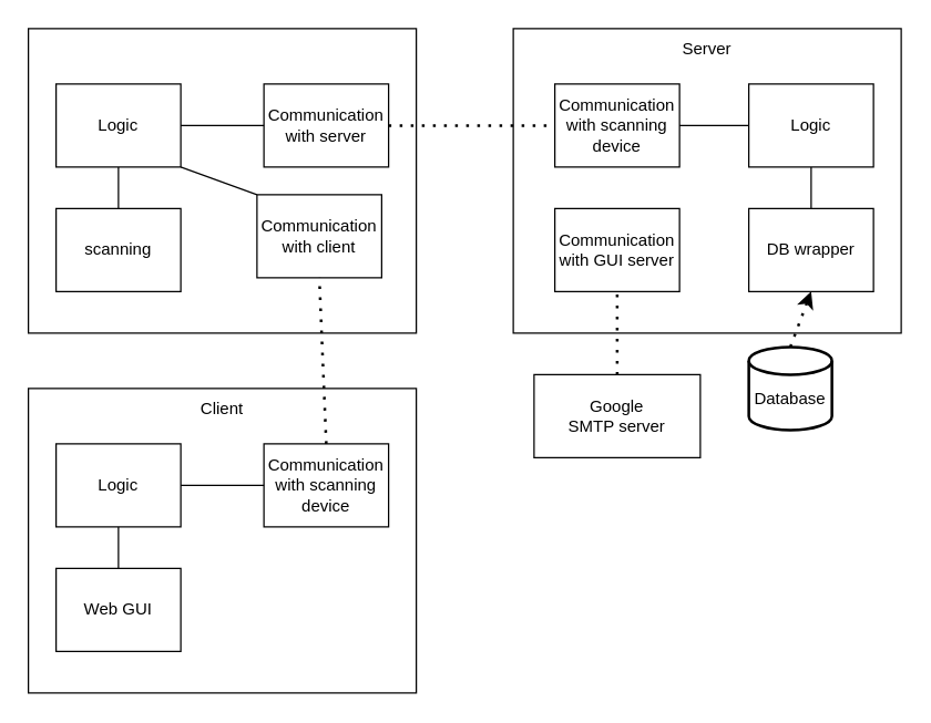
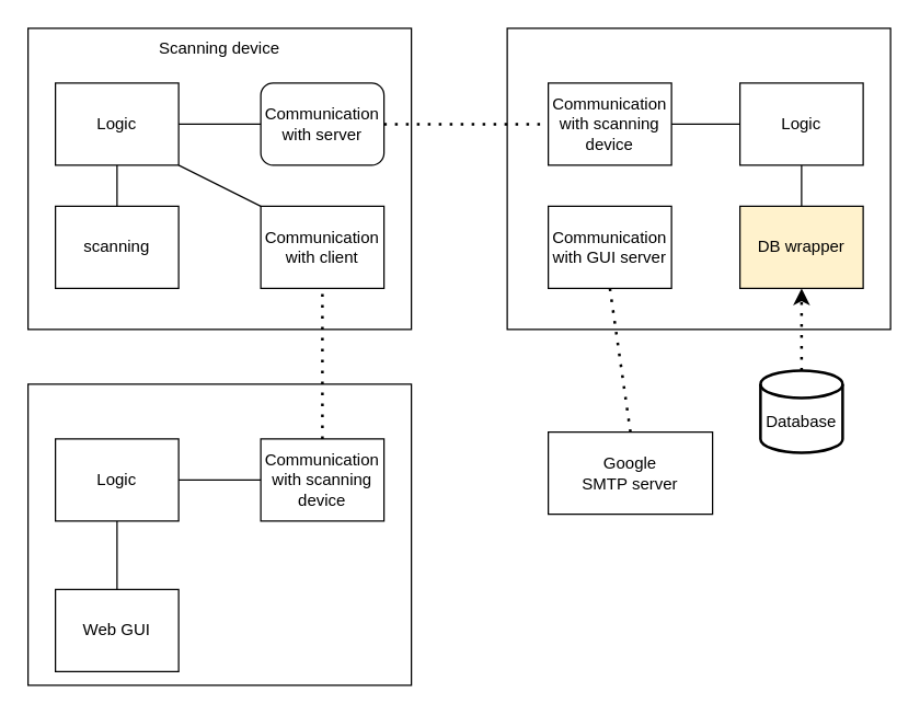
+ <mxCell id="3" value="Scanning device" style="text;html=1;strokeColor=none;fillColor=none;align=center;verticalAlign=middle;whiteSpace=wrap;rounded=0;" vertex="1" parent="1"><mxGeometry x="105" y="20" width="110" height="30" as="geometry" /></mxCell>
- <mxCell id="12" value="Server" style="text;html=1;strokeColor=none;fillColor=none;align=center;verticalAlign=middle;whiteSpace=wrap;rounded=0;" vertex="1" parent="1"><mxGeometry x="480" y="20" width="60" height="30" as="geometry" /></mxCell>
- <mxCell id="5" value="Communication with server" style="rounded=0;whiteSpace=wrap;html=1;" vertex="1" parent="1"><mxGeometry x="190" y="60" width="90" height="60" as="geometry" /></mxCell>
+ <mxCell id="5" value="Communication with server" style="whiteSpace=wrap;html=1;rounded=1;" vertex="1" parent="1"><mxGeometry x="190" y="60" width="90" height="60" as="geometry" /></mxCell>
- <mxCell id="7" value="Communication with client" style="rounded=0;whiteSpace=wrap;html=1;" vertex="1" parent="1"><mxGeometry x="185" y="140" width="90" height="60" as="geometry" /></mxCell>
+ <mxCell id="7" value="Communication with client" style="rounded=0;whiteSpace=wrap;html=1;" vertex="1" parent="1"><mxGeometry x="190" y="150" width="90" height="60" as="geometry" /></mxCell>
- <mxCell id="14" value="DB wrapper" style="rounded=0;whiteSpace=wrap;html=1;" vertex="1" parent="1"><mxGeometry x="540" y="150" width="90" height="60" as="geometry" /></mxCell>
+ <mxCell id="14" value="DB wrapper" style="rounded=0;whiteSpace=wrap;html=1;fillColor=#fff2cc;" vertex="1" parent="1"><mxGeometry x="540" y="150" width="90" height="60" as="geometry" /></mxCell>
- <mxCell id="21" value="&lt;br&gt;Database" style="strokeWidth=2;html=1;shape=mxgraph.flowchart.database;whiteSpace=wrap;" vertex="1" parent="1"><mxGeometry x="540" y="250" width="60" height="60" as="geometry" /></mxCell>
+ <mxCell id="21" value="&lt;br&gt;Database" style="strokeWidth=2;html=1;shape=mxgraph.flowchart.database;whiteSpace=wrap;" vertex="1" parent="1"><mxGeometry x="555" y="270" width="60" height="60" as="geometry" /></mxCell>
- <mxCell id="25" value="Client" style="text;html=1;strokeColor=none;fillColor=none;align=center;verticalAlign=middle;whiteSpace=wrap;rounded=0;" vertex="1" parent="1"><mxGeometry x="130" y="280" width="60" height="30" as="geometry" /></mxCell>
- <mxCell id="20" value="Google&lt;br&gt;SMTP server" style="rounded=0;whiteSpace=wrap;html=1;" vertex="1" parent="1"><mxGeometry x="385" y="270" width="120" height="60" as="geometry" /></mxCell>
+ <mxCell id="20" value="Google&lt;br&gt;SMTP server" style="rounded=0;whiteSpace=wrap;html=1;" vertex="1" parent="1"><mxGeometry x="400" y="315" width="120" height="60" as="geometry" /></mxCell>
- <mxCell id="28" value="Web GUI" style="rounded=0;whiteSpace=wrap;html=1;" vertex="1" parent="1"><mxGeometry x="40" y="410" width="90" height="60" as="geometry" /></mxCell>
+ <mxCell id="28" value="Web GUI" style="rounded=0;whiteSpace=wrap;html=1;" vertex="1" parent="1"><mxGeometry x="40" y="430" width="90" height="60" as="geometry" /></mxCell>
